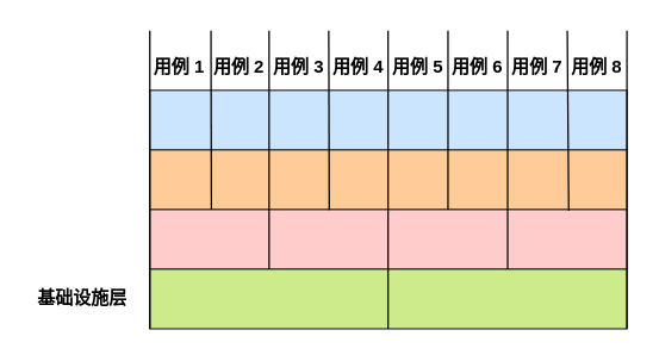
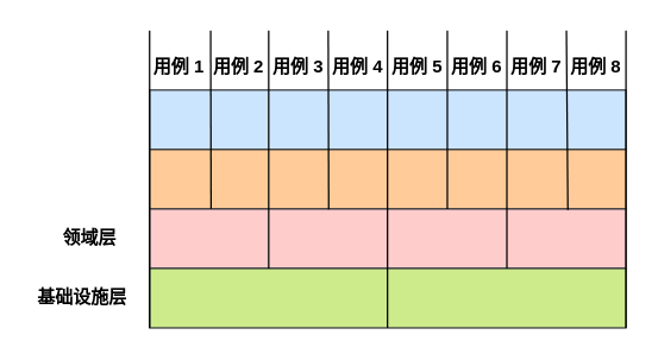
+ <mxCell id="6" value="领域层" style="text;html=1;strokeColor=none;fillColor=none;align=center;verticalAlign=middle;whiteSpace=wrap;rounded=0;fontStyle=1" vertex="1" parent="1"><mxGeometry x="30" y="145" width="60" height="30" as="geometry" /></mxCell>
